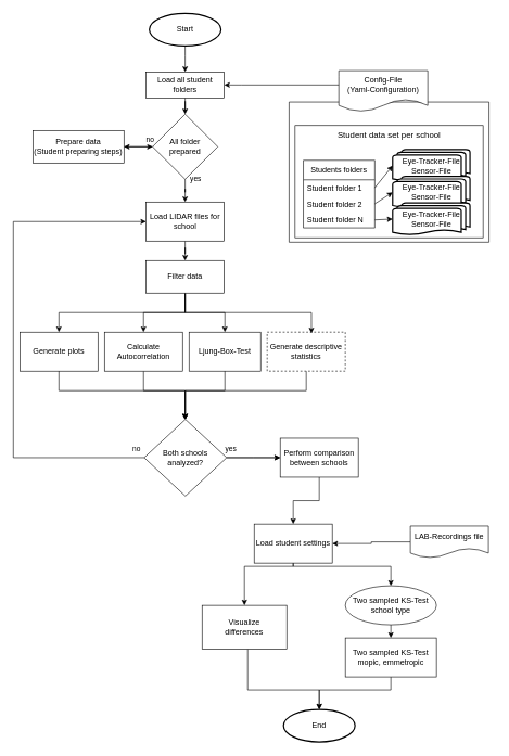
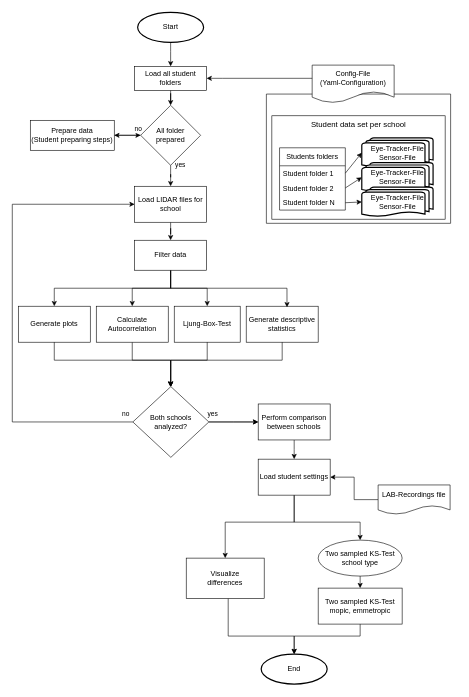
- <mxCell id="25" value="Generate descriptive statistics" style="whiteSpace=wrap;html=1;dashed=1;" parent="1" vertex="1"><mxGeometry x="410" y="510" width="120" height="60" as="geometry" /></mxCell>
+ <mxCell id="25" value="Generate descriptive statistics" style="whiteSpace=wrap;html=1;" parent="1" vertex="1"><mxGeometry x="410" y="510" width="120" height="60" as="geometry" /></mxCell>
- <mxCell id="44" value="Load student settings" style="whiteSpace=wrap;html=1;" parent="1" vertex="1"><mxGeometry x="390" y="805" width="120" height="60" as="geometry" /></mxCell>
+ <mxCell id="44" value="Load student settings" style="whiteSpace=wrap;html=1;" parent="1" vertex="1"><mxGeometry x="430" y="765" width="120" height="60" as="geometry" /></mxCell>
